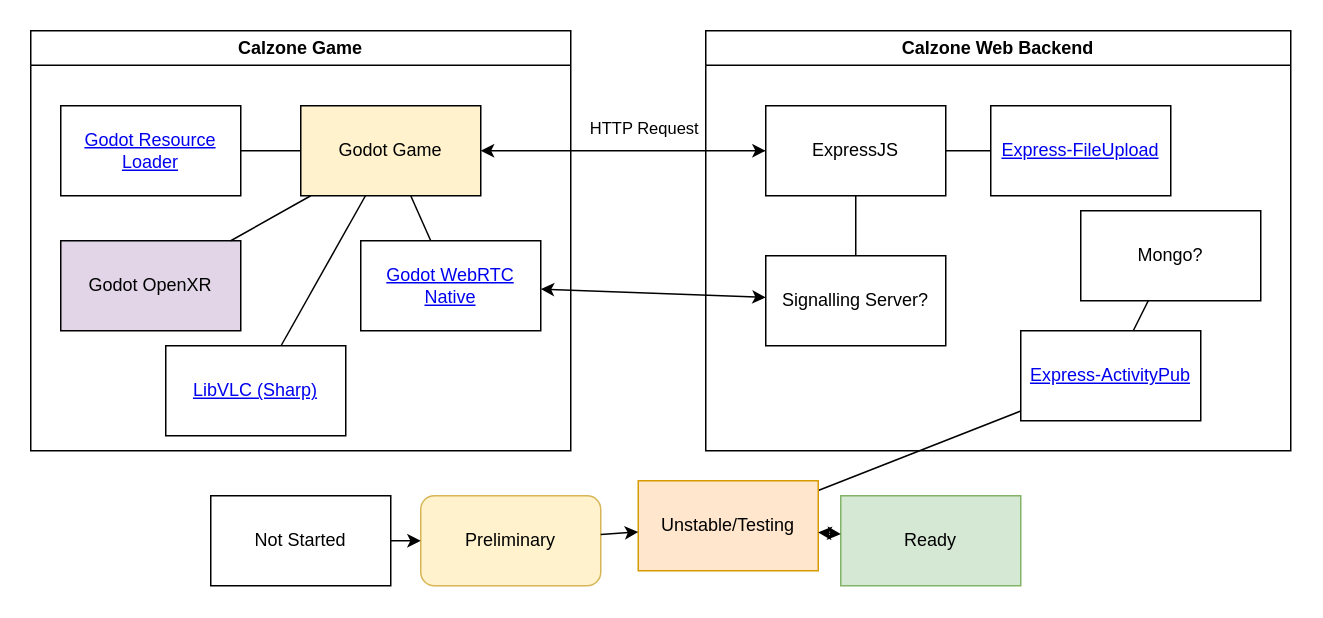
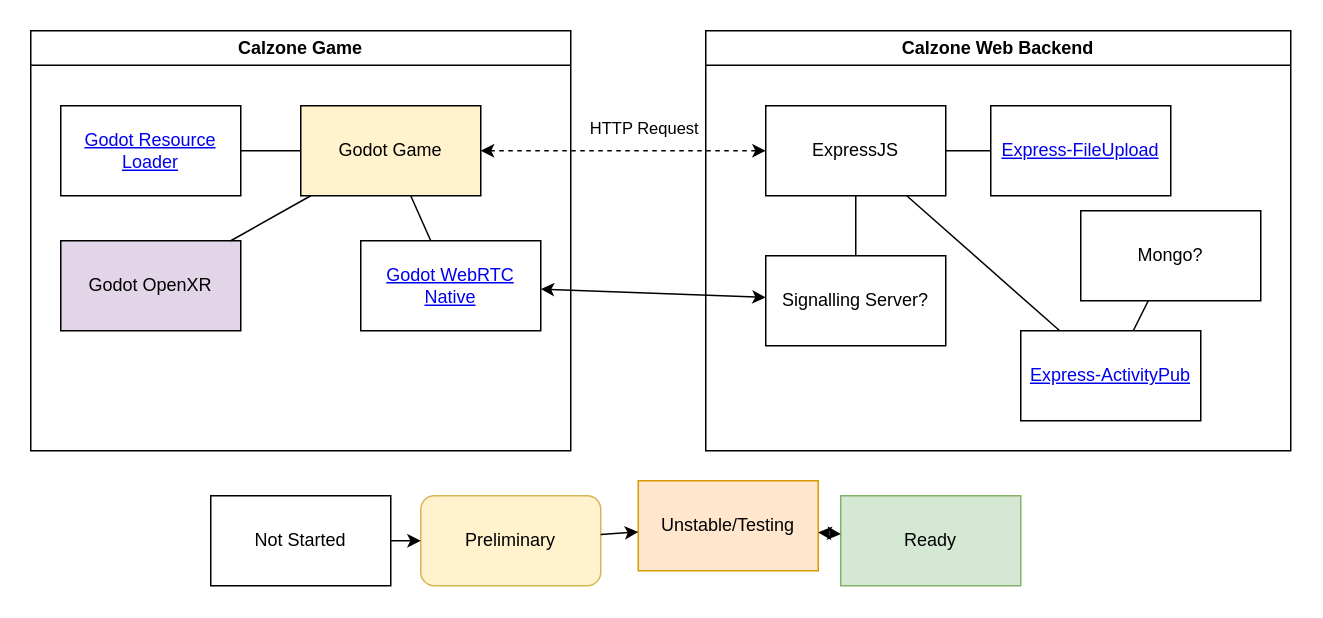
- <mxCell id="22" value="" style="endArrow=classic;startArrow=classic;html=1;rounded=0;" parent="1" source="13" target="3" edge="1"><mxGeometry width="50" height="50" relative="1" as="geometry"><mxPoint x="360" y="120" as="sourcePoint" /><mxPoint x="410" y="70" as="targetPoint" /></mxGeometry></mxCell>
+ <mxCell id="22" value="" style="endArrow=classic;startArrow=classic;html=1;rounded=0;dashed=1;" parent="1" source="13" target="3" edge="1"><mxGeometry width="50" height="50" relative="1" as="geometry"><mxPoint x="360" y="120" as="sourcePoint" /><mxPoint x="410" y="70" as="targetPoint" /></mxGeometry></mxCell>
- <mxCell id="21" value="" style="endArrow=none;html=1;rounded=0;" parent="12" source="13" target="20" edge="1"><mxGeometry width="50" height="50" relative="1" as="geometry"><mxPoint x="440" y="120" as="sourcePoint" /><mxPoint x="490" y="70" as="targetPoint" /></mxGeometry></mxCell>
- <mxCell id="20" value="&lt;a href=&quot;https://github.com/videolan/libvlcsharp&quot;&gt;LibVLC (Sharp)&lt;/a&gt;" style="rounded=0;whiteSpace=wrap;html=1;" parent="12" vertex="1"><mxGeometry x="90" y="210" width="120" height="60" as="geometry" /></mxCell>
- <mxCell id="5" value="" style="endArrow=none;html=1;rounded=0;" parent="2" source="4" target="27" edge="1"><mxGeometry width="50" height="50" relative="1" as="geometry"><mxPoint x="-120" y="120" as="sourcePoint" /><mxPoint x="-70" y="70" as="targetPoint" /></mxGeometry></mxCell>
+ <mxCell id="5" value="" style="endArrow=none;html=1;rounded=0;" parent="2" source="4" target="3" edge="1"><mxGeometry width="50" height="50" relative="1" as="geometry"><mxPoint x="-120" y="120" as="sourcePoint" /><mxPoint x="-70" y="70" as="targetPoint" /></mxGeometry></mxCell>
